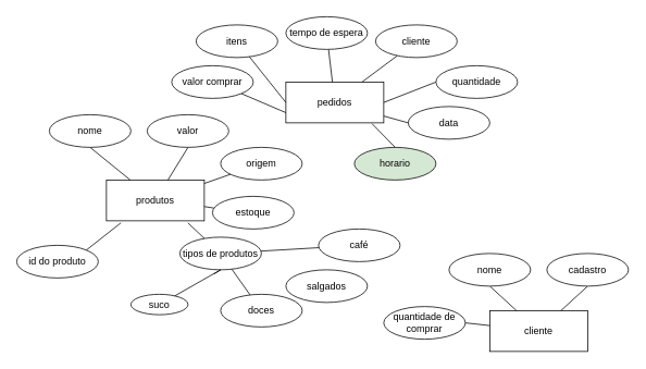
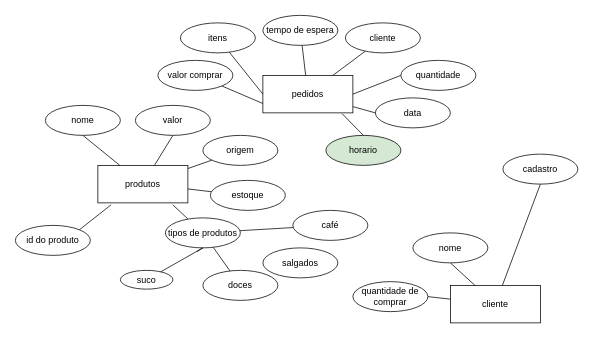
- <mxCell id="13" value="estoque" style="ellipse;whiteSpace=wrap;html=1;align=center;" vertex="1" parent="1"><mxGeometry x="260" y="240" width="100" height="40" as="geometry" /></mxCell>
+ <mxCell id="13" value="estoque" style="ellipse;whiteSpace=wrap;html=1;align=center;" vertex="1" parent="1"><mxGeometry x="280" y="240" width="100" height="40" as="geometry" /></mxCell>
- <mxCell id="42" value="cadastro" style="ellipse;whiteSpace=wrap;html=1;align=center;" vertex="1" parent="1"><mxGeometry x="670" y="310" width="100" height="40" as="geometry" /></mxCell>
+ <mxCell id="42" value="cadastro" style="ellipse;whiteSpace=wrap;html=1;align=center;" vertex="1" parent="1"><mxGeometry x="670" y="205" width="100" height="40" as="geometry" /></mxCell>
